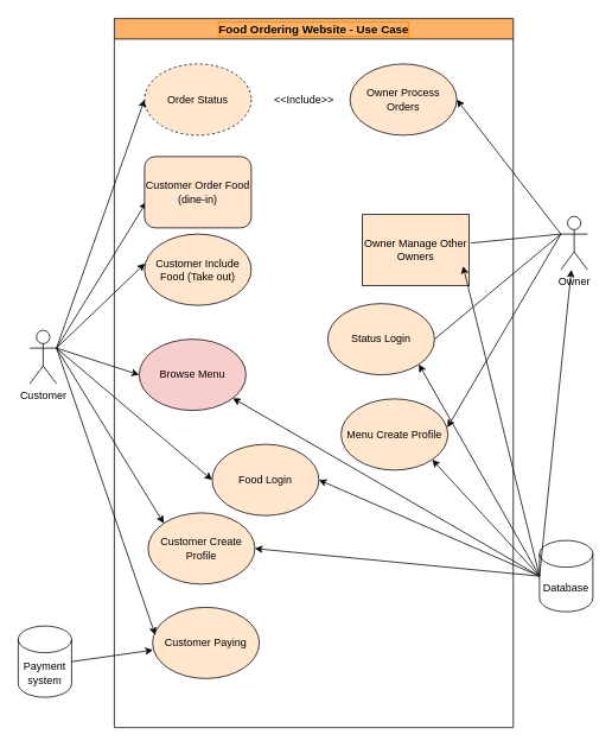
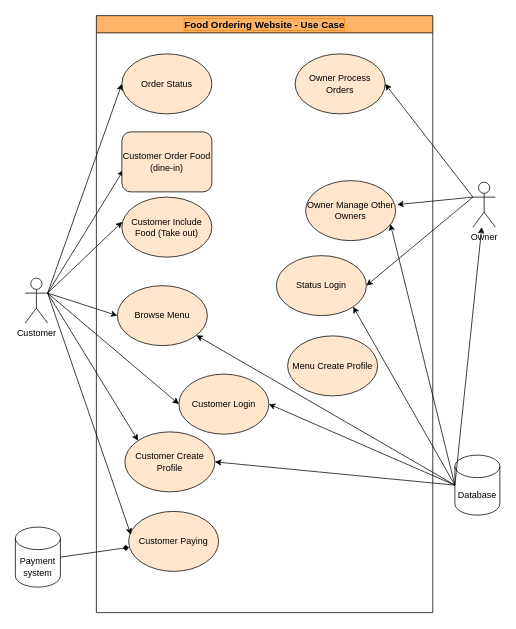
- <mxCell id="19" value="Order Status" style="ellipse;whiteSpace=wrap;html=1;labelBackgroundColor=none;rounded=0;fillColor=#ffe6cc;strokeColor=default;dashed=1;" vertex="1" parent="9"><mxGeometry x="34" y="51" width="120" height="80" as="geometry" /></mxCell>
+ <mxCell id="19" value="Order Status" style="ellipse;whiteSpace=wrap;html=1;labelBackgroundColor=none;rounded=0;fillColor=#ffe6cc;strokeColor=default;" vertex="1" parent="9"><mxGeometry x="34" y="51" width="120" height="80" as="geometry" /></mxCell>
- <mxCell id="21" value="&amp;lt;&amp;lt;Include&amp;gt;&amp;gt;" style="text;html=1;align=center;verticalAlign=middle;resizable=0;points=[];autosize=1;strokeColor=none;fillColor=none;rounded=0;" parent="9" vertex="1"><mxGeometry x="168" y="76" width="90" height="30" as="geometry" /></mxCell>
- <mxCell id="8" value="" style="endArrow=none;html=1;rounded=0;exitX=0;exitY=0.333;exitDx=0;exitDy=0;exitPerimeter=0;entryX=1.017;entryY=0.4;entryDx=0;entryDy=0;entryPerimeter=0;fontColor=#FF9933;" parent="1" source="3" target="17" edge="1"><mxGeometry width="50" height="50" relative="1" as="geometry"><mxPoint x="571.5" y="435" as="sourcePoint" /><mxPoint x="621.5" y="385" as="targetPoint" /></mxGeometry></mxCell>
+ <mxCell id="8" value="" style="endArrow=classic;html=1;rounded=0;exitX=0;exitY=0.333;exitDx=0;exitDy=0;exitPerimeter=0;entryX=1.017;entryY=0.4;entryDx=0;entryDy=0;entryPerimeter=0;fontColor=#FF9933;" parent="1" source="3" target="17" edge="1"><mxGeometry width="50" height="50" relative="1" as="geometry"><mxPoint x="571.5" y="435" as="sourcePoint" /><mxPoint x="621.5" y="385" as="targetPoint" /></mxGeometry></mxCell>
- <mxCell id="17" value="Owner Manage Other Owners" style="whiteSpace=wrap;html=1;labelBackgroundColor=none;fillColor=#ffe6cc;strokeColor=default;rounded=0;" parent="9" vertex="1"><mxGeometry x="279" y="220" width="120" height="80" as="geometry" /></mxCell>
+ <mxCell id="17" value="Owner Manage Other Owners" style="ellipse;whiteSpace=wrap;html=1;labelBackgroundColor=none;rounded=0;fillColor=#ffe6cc;strokeColor=default;" parent="9" vertex="1"><mxGeometry x="279" y="220" width="120" height="80" as="geometry" /></mxCell>
- <mxCell id="28" value="" style="endArrow=classic;html=1;rounded=0;entryX=0.996;entryY=0.4;entryDx=0;entryDy=0;entryPerimeter=0;exitX=0;exitY=0.333;exitDx=0;exitDy=0;exitPerimeter=0;" edge="1" parent="1" source="3" target="16"><mxGeometry width="50" height="50" relative="1" as="geometry"><mxPoint x="600" y="159" as="sourcePoint" /><mxPoint x="376" y="376" as="targetPoint" /></mxGeometry></mxCell>
- <mxCell id="27" value="" style="endArrow=none;html=1;rounded=0;exitX=0;exitY=0.333;exitDx=0;exitDy=0;exitPerimeter=0;entryX=1;entryY=0.5;entryDx=0;entryDy=0;" edge="1" parent="1" source="3" target="15"><mxGeometry width="50" height="50" relative="1" as="geometry"><mxPoint x="326" y="426" as="sourcePoint" /><mxPoint x="376" y="376" as="targetPoint" /></mxGeometry></mxCell>
+ <mxCell id="27" value="" style="endArrow=classic;html=1;rounded=0;exitX=0;exitY=0.333;exitDx=0;exitDy=0;exitPerimeter=0;entryX=1;entryY=0.5;entryDx=0;entryDy=0;" edge="1" parent="1" source="3" target="15"><mxGeometry width="50" height="50" relative="1" as="geometry"><mxPoint x="326" y="426" as="sourcePoint" /><mxPoint x="376" y="376" as="targetPoint" /></mxGeometry></mxCell>
- <mxCell id="20" value="Browse Menu" style="ellipse;whiteSpace=wrap;html=1;labelBackgroundColor=none;rounded=0;fillColor=#f8cecc;strokeColor=default;" vertex="1" parent="9"><mxGeometry x="28" y="360" width="120" height="80" as="geometry" /></mxCell>
+ <mxCell id="20" value="Browse Menu" style="ellipse;whiteSpace=wrap;html=1;labelBackgroundColor=none;rounded=0;fillColor=#ffe6cc;strokeColor=default;" vertex="1" parent="9"><mxGeometry x="28" y="360" width="120" height="80" as="geometry" /></mxCell>
- <mxCell id="13" value="Food Login" style="ellipse;whiteSpace=wrap;html=1;labelBackgroundColor=none;rounded=0;fillColor=#ffe6cc;strokeColor=default;" vertex="1" parent="9"><mxGeometry x="110" y="478" width="120" height="80" as="geometry" /></mxCell>
+ <mxCell id="13" value="Customer Login" style="ellipse;whiteSpace=wrap;html=1;labelBackgroundColor=none;rounded=0;fillColor=#ffe6cc;strokeColor=default;" vertex="1" parent="9"><mxGeometry x="110" y="478" width="120" height="80" as="geometry" /></mxCell>
- <mxCell id="35" value="" style="endArrow=classic;html=1;rounded=0;exitX=0;exitY=0.5;exitDx=0;exitDy=0;exitPerimeter=0;entryX=1;entryY=1;entryDx=0;entryDy=0;" edge="1" parent="1" source="22" target="16"><mxGeometry width="50" height="50" relative="1" as="geometry"><mxPoint x="326" y="426" as="sourcePoint" /><mxPoint x="376" y="376" as="targetPoint" /></mxGeometry></mxCell>
- <mxCell id="25" value="" style="endArrow=classic;html=1;rounded=0;exitX=1;exitY=0.5;exitDx=0;exitDy=0;exitPerimeter=0;entryX=0.004;entryY=0.6;entryDx=0;entryDy=0;entryPerimeter=0;" edge="1" parent="1" source="23" target="14"><mxGeometry width="50" height="50" relative="1" as="geometry"><mxPoint x="326" y="426" as="sourcePoint" /><mxPoint x="376" y="376" as="targetPoint" /></mxGeometry></mxCell>
+ <mxCell id="25" value="" style="endArrow=diamond;html=1;rounded=0;exitX=1;exitY=0.5;exitDx=0;exitDy=0;exitPerimeter=0;entryX=0.004;entryY=0.6;entryDx=0;entryDy=0;entryPerimeter=0;" edge="1" parent="1" source="23" target="14"><mxGeometry width="50" height="50" relative="1" as="geometry"><mxPoint x="326" y="426" as="sourcePoint" /><mxPoint x="376" y="376" as="targetPoint" /></mxGeometry></mxCell>
